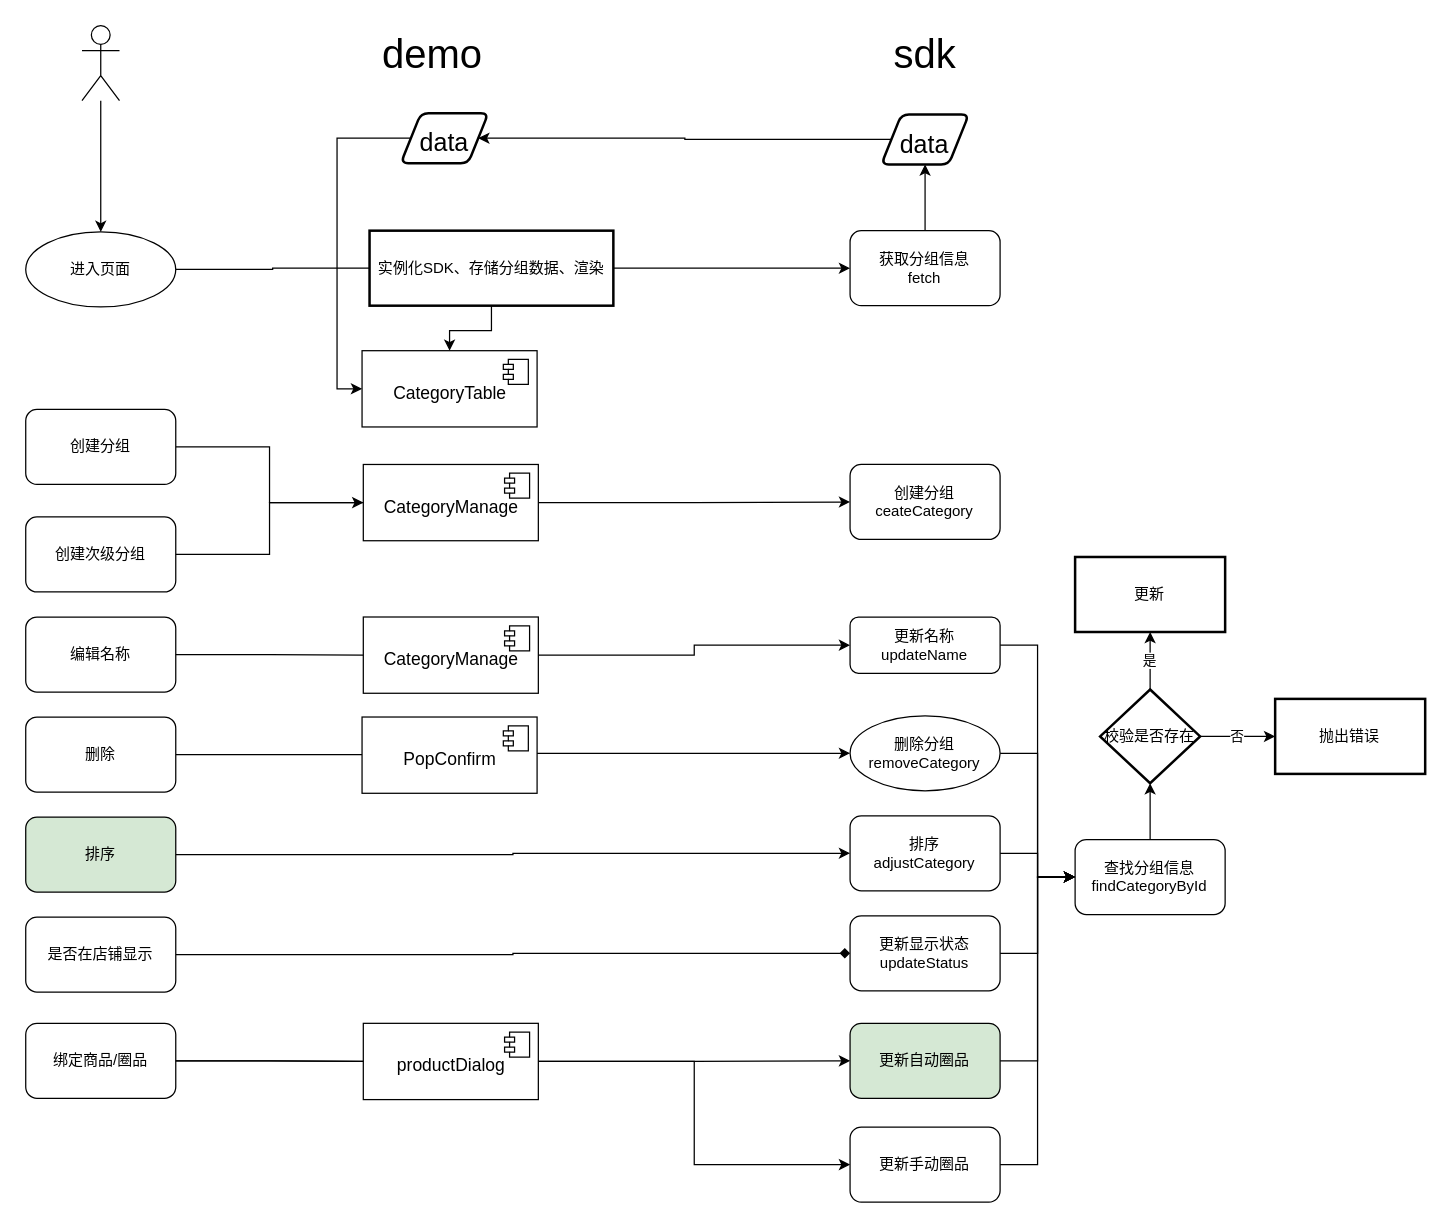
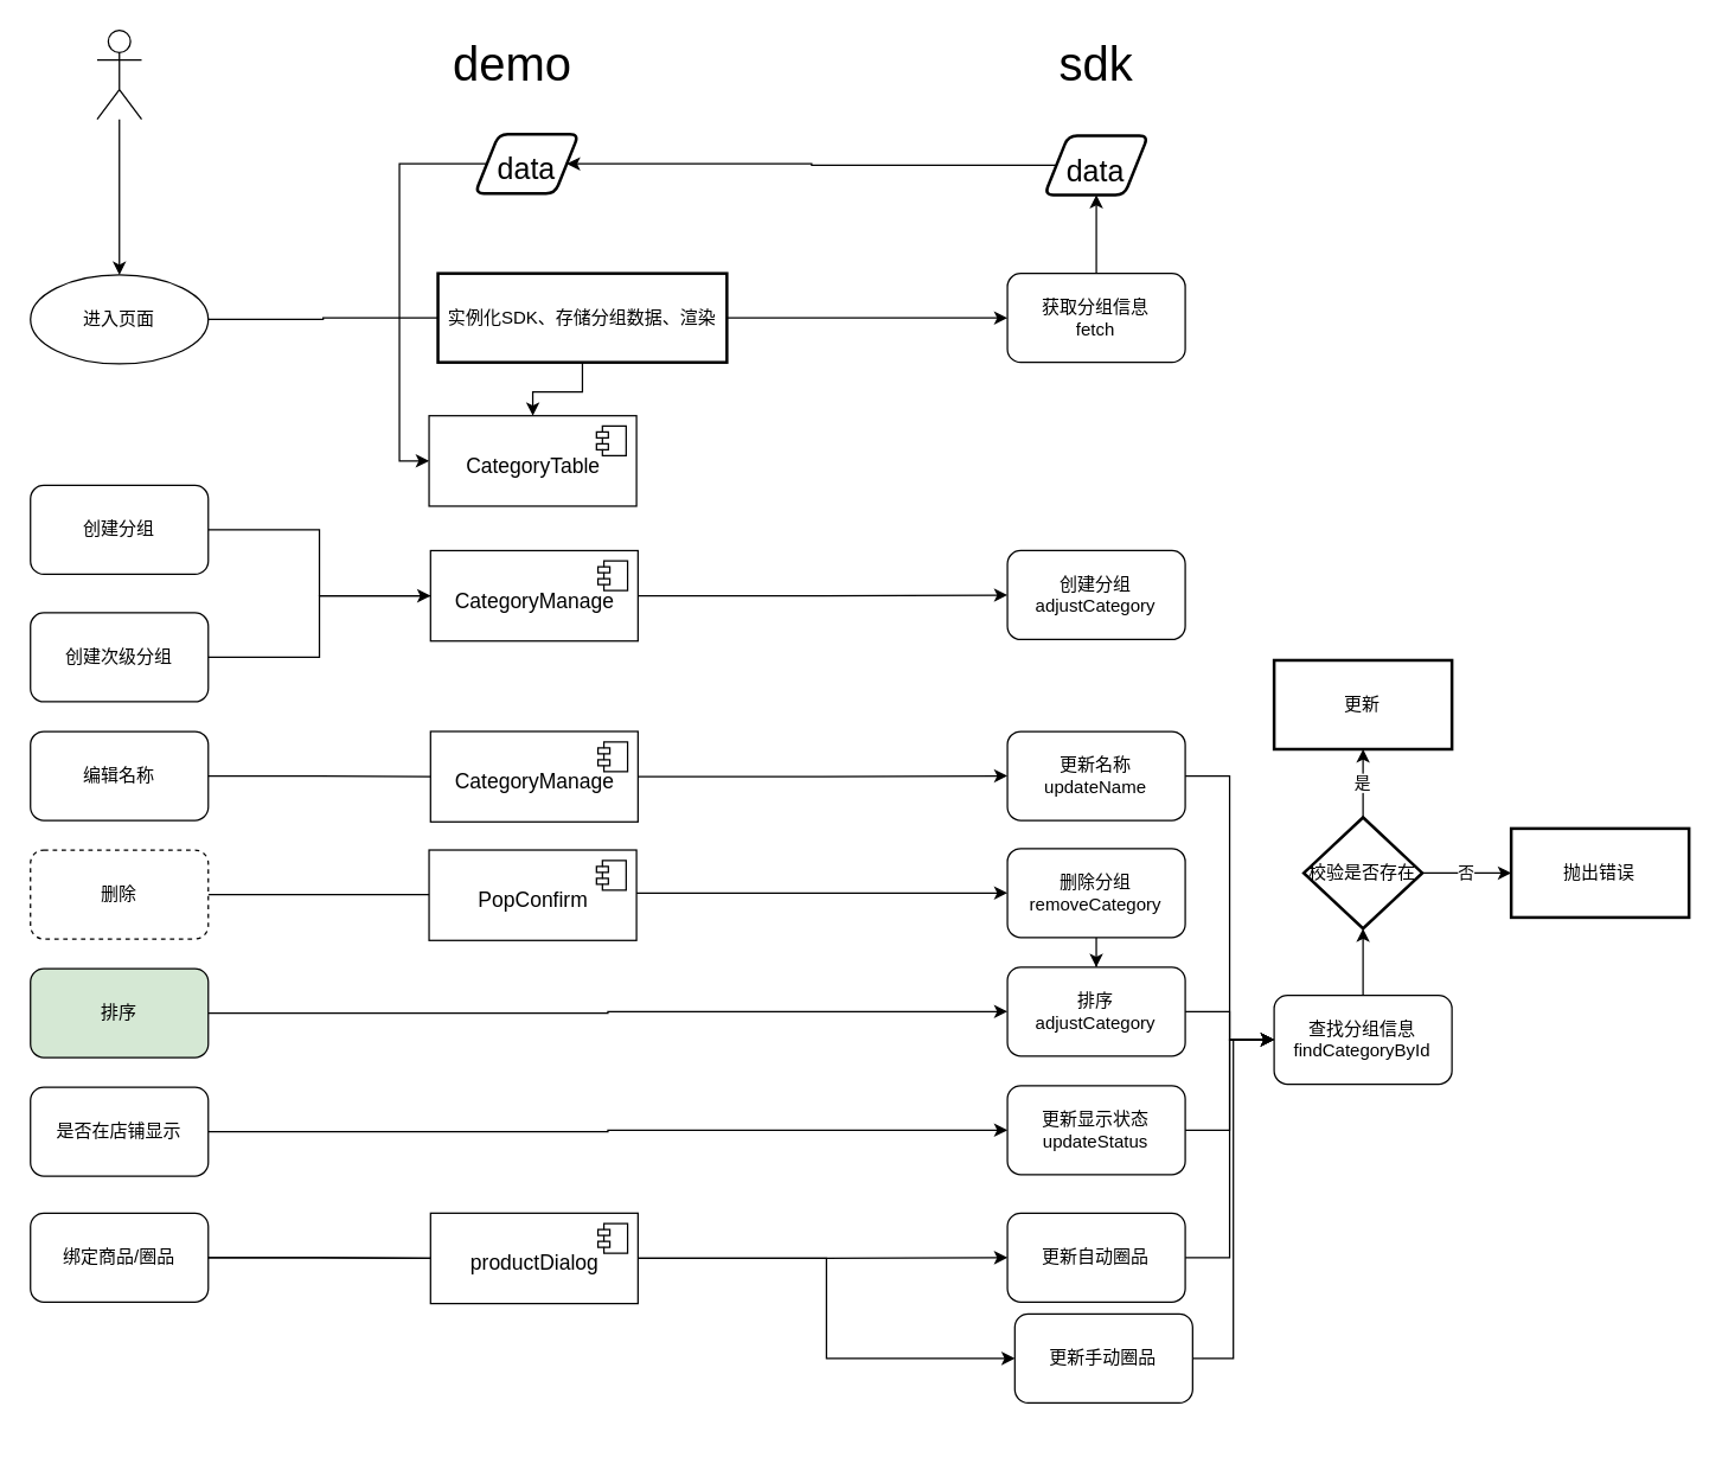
- <mxCell id="21" value="创建分组&lt;br&gt;ceateCategory" style="rounded=1;whiteSpace=wrap;html=1;" vertex="1" parent="1"><mxGeometry x="679.33" y="371" width="120" height="60" as="geometry" /></mxCell>
+ <mxCell id="21" value="创建分组&lt;br&gt;adjustCategory" style="rounded=1;whiteSpace=wrap;html=1;" vertex="1" parent="1"><mxGeometry x="679.33" y="371" width="120" height="60" as="geometry" /></mxCell>
- <mxCell id="23" value="更新名称&lt;br&gt;updateName" style="rounded=1;whiteSpace=wrap;html=1;" vertex="1" parent="1"><mxGeometry x="679.33" y="493" width="120" height="45" as="geometry" /></mxCell>
+ <mxCell id="23" value="更新名称&lt;br&gt;updateName" style="rounded=1;whiteSpace=wrap;html=1;" vertex="1" parent="1"><mxGeometry x="679.33" y="493" width="120" height="60" as="geometry" /></mxCell>
- <mxCell id="25" value="删除分组&lt;br&gt;removeCategory" style="ellipse;whiteSpace=wrap;html=1;" vertex="1" parent="1"><mxGeometry x="679.33" y="572" width="120" height="60" as="geometry" /></mxCell>
+ <mxCell id="25" value="删除分组&lt;br&gt;removeCategory" style="rounded=1;whiteSpace=wrap;html=1;" vertex="1" parent="1"><mxGeometry x="679.33" y="572" width="120" height="60" as="geometry" /></mxCell>
- <mxCell id="24" style="edgeStyle=orthogonalEdgeStyle;rounded=0;orthogonalLoop=1;jettySize=auto;html=1;entryX=0;entryY=0.5;entryDx=0;entryDy=0;" edge="1" parent="1" source="25" target="35"><mxGeometry relative="1" as="geometry" /></mxCell>
+ <mxCell id="24" style="edgeStyle=orthogonalEdgeStyle;rounded=0;orthogonalLoop=1;jettySize=auto;html=1;" edge="1" parent="1" source="25" target="27"><mxGeometry relative="1" as="geometry" /></mxCell>
- <mxCell id="11" value="删除" style="rounded=1;whiteSpace=wrap;html=1;" vertex="1" parent="1"><mxGeometry x="20" y="573" width="120" height="60" as="geometry" /></mxCell>
+ <mxCell id="11" value="删除" style="rounded=1;whiteSpace=wrap;html=1;dashed=1;" vertex="1" parent="1"><mxGeometry x="20" y="573" width="120" height="60" as="geometry" /></mxCell>
- <mxCell id="8" style="edgeStyle=orthogonalEdgeStyle;rounded=0;orthogonalLoop=1;jettySize=auto;html=1;entryX=0;entryY=0.5;entryDx=0;entryDy=0;endArrow=diamond;" edge="1" parent="1" source="9" target="29"><mxGeometry relative="1" as="geometry" /></mxCell>
+ <mxCell id="8" style="edgeStyle=orthogonalEdgeStyle;rounded=0;orthogonalLoop=1;jettySize=auto;html=1;entryX=0;entryY=0.5;entryDx=0;entryDy=0;" edge="1" parent="1" source="9" target="29"><mxGeometry relative="1" as="geometry" /></mxCell>
- <mxCell id="31" value="更新自动圈品" style="rounded=1;whiteSpace=wrap;html=1;fillColor=#d5e8d4;" vertex="1" parent="1"><mxGeometry x="679.33" y="818" width="120" height="60" as="geometry" /></mxCell>
+ <mxCell id="31" value="更新自动圈品" style="rounded=1;whiteSpace=wrap;html=1;" vertex="1" parent="1"><mxGeometry x="679.33" y="818" width="120" height="60" as="geometry" /></mxCell>
- <mxCell id="33" value="更新手动圈品" style="rounded=1;whiteSpace=wrap;html=1;" vertex="1" parent="1"><mxGeometry x="679.33" y="901" width="120" height="60" as="geometry" /></mxCell>
+ <mxCell id="33" value="更新手动圈品" style="rounded=1;whiteSpace=wrap;html=1;" vertex="1" parent="1"><mxGeometry x="684.33" y="886" width="120" height="60" as="geometry" /></mxCell>
